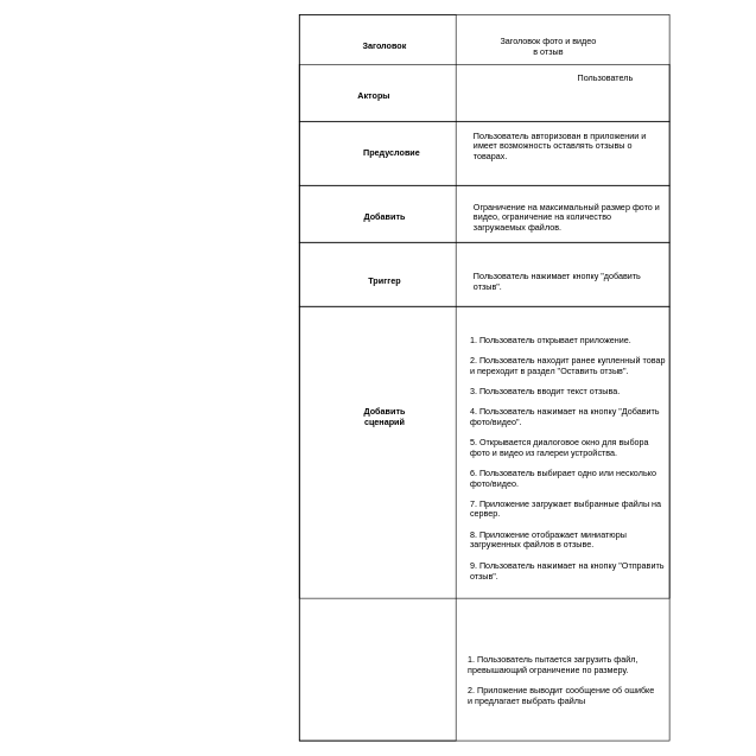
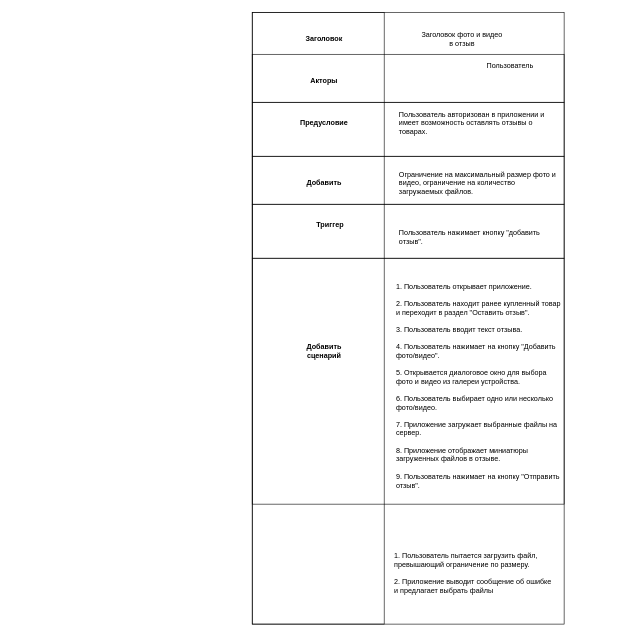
- <mxCell id="5" value="&lt;b&gt;Акторы&lt;/b&gt;" style="text;html=1;align=center;verticalAlign=middle;whiteSpace=wrap;rounded=0;" vertex="1" parent="1"><mxGeometry x="495" y="120" width="60" height="30" as="geometry" /></mxCell>
+ <mxCell id="5" value="&lt;b&gt;Акторы&lt;/b&gt;" style="text;html=1;align=center;verticalAlign=middle;whiteSpace=wrap;rounded=0;" vertex="1" parent="1"><mxGeometry x="510" y="120" width="60" height="30" as="geometry" /></mxCell>
- <mxCell id="7" value="&lt;b&gt;Предусловие&lt;/b&gt;" style="text;html=1;align=center;verticalAlign=middle;whiteSpace=wrap;rounded=0;" vertex="1" parent="1"><mxGeometry x="500" y="200" width="100" height="30" as="geometry" /></mxCell>
+ <mxCell id="7" value="&lt;b&gt;Предусловие&lt;/b&gt;" style="text;html=1;align=center;verticalAlign=middle;whiteSpace=wrap;rounded=0;" vertex="1" parent="1"><mxGeometry x="490" y="190" width="100" height="30" as="geometry" /></mxCell>
- <mxCell id="11" value="&lt;b&gt;Триггер&lt;/b&gt;" style="text;html=1;align=center;verticalAlign=middle;whiteSpace=wrap;rounded=0;" vertex="1" parent="1"><mxGeometry x="510" y="380" width="60" height="30" as="geometry" /></mxCell>
+ <mxCell id="11" value="&lt;b&gt;Триггер&lt;/b&gt;" style="text;html=1;align=center;verticalAlign=middle;whiteSpace=wrap;rounded=0;" vertex="1" parent="1"><mxGeometry x="520" y="360" width="60" height="30" as="geometry" /></mxCell>
